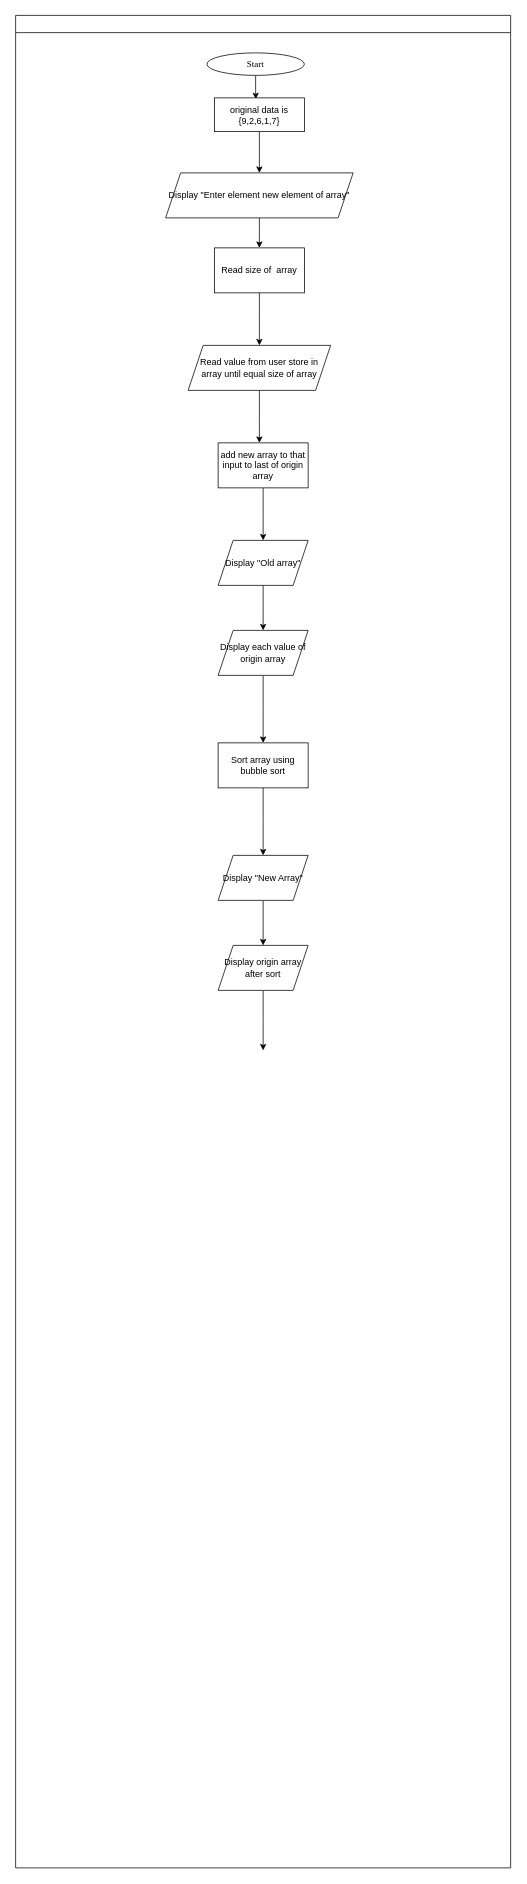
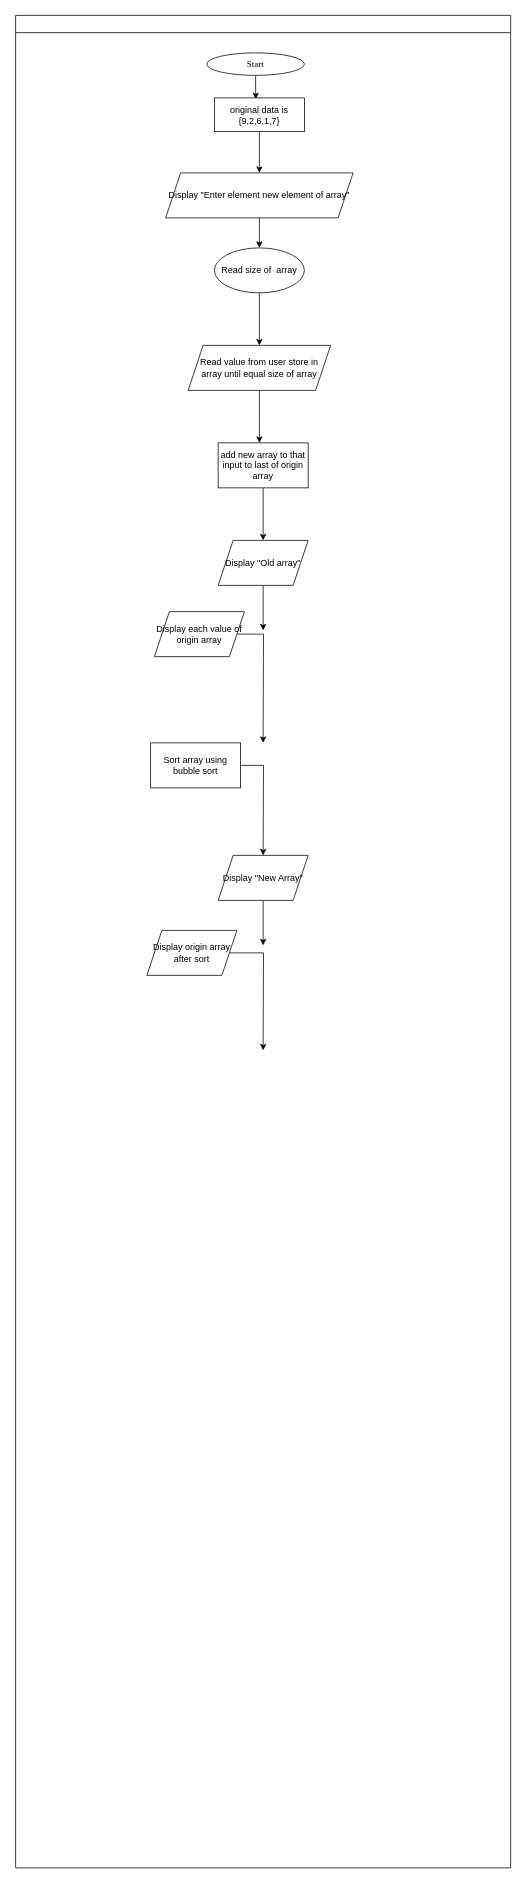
- <mxCell id="8" value="Read size of&amp;nbsp; array" style="rounded=0;whiteSpace=wrap;html=1;" vertex="1" parent="2"><mxGeometry x="265" y="310" width="120" height="60" as="geometry" /></mxCell>
+ <mxCell id="8" value="Read size of&amp;nbsp; array" style="ellipse;whiteSpace=wrap;html=1;" vertex="1" parent="2"><mxGeometry x="265" y="310" width="120" height="60" as="geometry" /></mxCell>
- <mxCell id="18" value="Display each value of origin array" style="shape=parallelogram;perimeter=parallelogramPerimeter;whiteSpace=wrap;html=1;fixedSize=1;" vertex="1" parent="2"><mxGeometry x="270" y="820" width="120" height="60" as="geometry" /></mxCell>
+ <mxCell id="18" value="Display each value of origin array" style="shape=parallelogram;perimeter=parallelogramPerimeter;whiteSpace=wrap;html=1;fixedSize=1;" vertex="1" parent="2"><mxGeometry x="185" y="795" width="120" height="60" as="geometry" /></mxCell>
- <mxCell id="20" value="Sort array using bubble sort" style="rounded=0;whiteSpace=wrap;html=1;" vertex="1" parent="2"><mxGeometry x="270" y="970" width="120" height="60" as="geometry" /></mxCell>
+ <mxCell id="20" value="Sort array using bubble sort" style="rounded=0;whiteSpace=wrap;html=1;" vertex="1" parent="2"><mxGeometry x="180" y="970" width="120" height="60" as="geometry" /></mxCell>
- <mxCell id="24" value="Display origin array after sort" style="shape=parallelogram;perimeter=parallelogramPerimeter;whiteSpace=wrap;html=1;fixedSize=1;" vertex="1" parent="2"><mxGeometry x="270" y="1240" width="120" height="60" as="geometry" /></mxCell>
+ <mxCell id="24" value="Display origin array after sort" style="shape=parallelogram;perimeter=parallelogramPerimeter;whiteSpace=wrap;html=1;fixedSize=1;" vertex="1" parent="2"><mxGeometry x="175" y="1220" width="120" height="60" as="geometry" /></mxCell>
